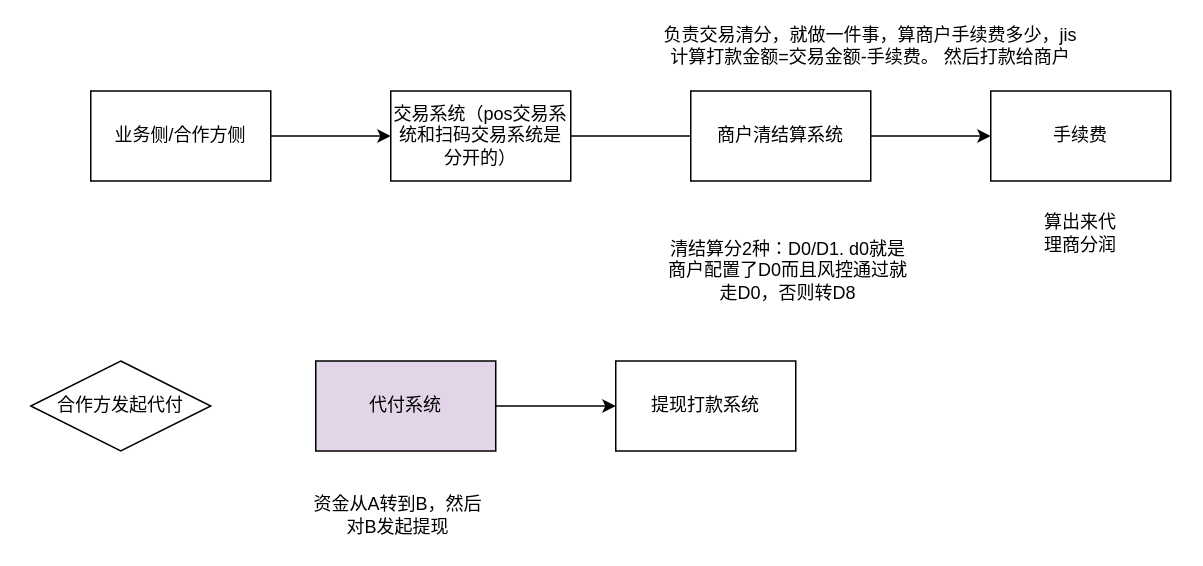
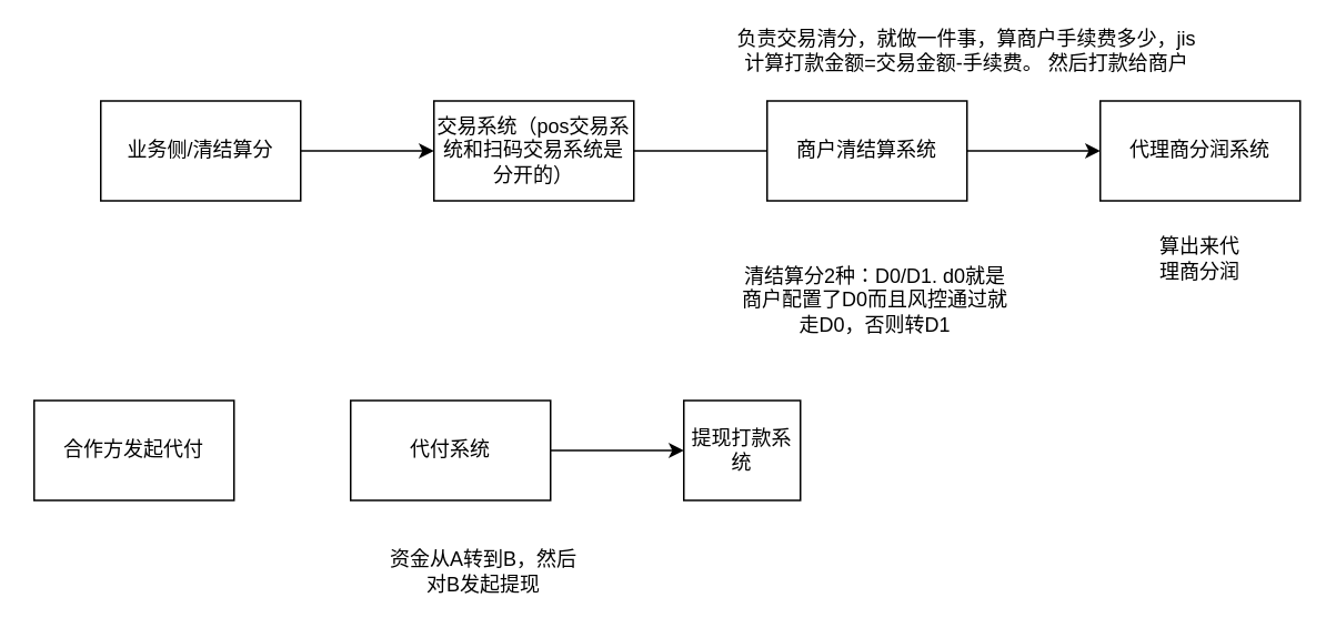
- <mxCell id="3" value="业务侧/合作方侧" style="rounded=0;whiteSpace=wrap;html=1;" parent="1" vertex="1"><mxGeometry x="60" y="60" width="120" height="60" as="geometry" /></mxCell>
+ <mxCell id="3" value="业务侧/清结算分" style="rounded=0;whiteSpace=wrap;html=1;" parent="1" vertex="1"><mxGeometry x="60" y="60" width="120" height="60" as="geometry" /></mxCell>
- <mxCell id="8" value="手续费" style="rounded=0;whiteSpace=wrap;html=1;" vertex="1" parent="1"><mxGeometry x="660" y="60" width="120" height="60" as="geometry" /></mxCell>
+ <mxCell id="8" value="代理商分润系统" style="rounded=0;whiteSpace=wrap;html=1;" vertex="1" parent="1"><mxGeometry x="660" y="60" width="120" height="60" as="geometry" /></mxCell>
- <mxCell id="16" value="清结算分2种：D0/D1. d0就是商户配置了D0而且风控通过就走D0，否则转D8" style="text;html=1;strokeColor=none;fillColor=none;align=center;verticalAlign=middle;whiteSpace=wrap;rounded=0;" vertex="1" parent="1"><mxGeometry x="440" y="170" width="170" height="20" as="geometry" /></mxCell>
+ <mxCell id="16" value="清结算分2种：D0/D1. d0就是商户配置了D0而且风控通过就走D0，否则转D1" style="text;html=1;strokeColor=none;fillColor=none;align=center;verticalAlign=middle;whiteSpace=wrap;rounded=0;" vertex="1" parent="1"><mxGeometry x="440" y="170" width="170" height="20" as="geometry" /></mxCell>
- <mxCell id="14" value="合作方发起代付" style="rhombus;whiteSpace=wrap;html=1;" vertex="1" parent="1"><mxGeometry x="20" y="240" width="120" height="60" as="geometry" /></mxCell>
+ <mxCell id="14" value="合作方发起代付" style="rounded=0;whiteSpace=wrap;html=1;" vertex="1" parent="1"><mxGeometry x="20" y="240" width="120" height="60" as="geometry" /></mxCell>
- <mxCell id="12" value="代付系统" style="rounded=0;whiteSpace=wrap;html=1;fillColor=#e1d5e7;" vertex="1" parent="1"><mxGeometry x="210" y="240" width="120" height="60" as="geometry" /></mxCell>
+ <mxCell id="12" value="代付系统" style="rounded=0;whiteSpace=wrap;html=1;" vertex="1" parent="1"><mxGeometry x="210" y="240" width="120" height="60" as="geometry" /></mxCell>
- <mxCell id="13" value="提现打款系统" style="rounded=0;whiteSpace=wrap;html=1;" vertex="1" parent="1"><mxGeometry x="410" y="240" width="120" height="60" as="geometry" /></mxCell>
+ <mxCell id="13" value="提现打款系统" style="rounded=0;whiteSpace=wrap;html=1;" vertex="1" parent="1"><mxGeometry x="410" y="240" width="70" height="60" as="geometry" /></mxCell>
- <mxCell id="15" value="资金从A转到B，然后对B发起提现" style="text;html=1;strokeColor=none;fillColor=none;align=center;verticalAlign=middle;whiteSpace=wrap;rounded=0;" vertex="1" parent="1"><mxGeometry x="205" y="330" width="120" height="25" as="geometry" /></mxCell>
+ <mxCell id="15" value="资金从A转到B，然后对B发起提现" style="text;html=1;strokeColor=none;fillColor=none;align=center;verticalAlign=middle;whiteSpace=wrap;rounded=0;" vertex="1" parent="1"><mxGeometry x="230" y="330" width="120" height="25" as="geometry" /></mxCell>
